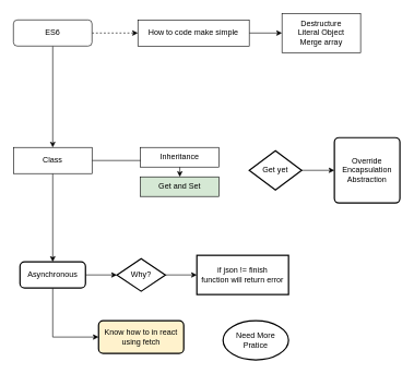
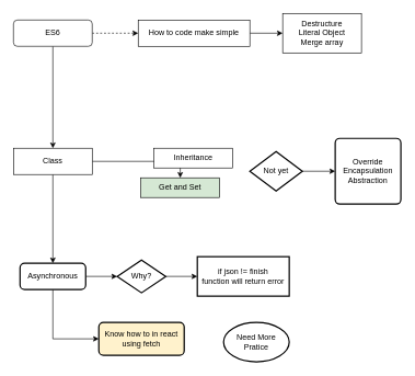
- <mxCell id="10" value="Inheritance" style="rounded=0;whiteSpace=wrap;html=1;" vertex="1" parent="1"><mxGeometry x="214" y="225" width="120" height="30" as="geometry" /></mxCell>
+ <mxCell id="10" value="Inheritance" style="rounded=0;whiteSpace=wrap;html=1;" vertex="1" parent="1"><mxGeometry x="234" y="225" width="120" height="30" as="geometry" /></mxCell>
- <mxCell id="14" value="Get yet" style="strokeWidth=2;html=1;shape=mxgraph.flowchart.decision;whiteSpace=wrap;" vertex="1" parent="1"><mxGeometry x="380" y="230" width="80" height="60" as="geometry" /></mxCell>
+ <mxCell id="14" value="Not yet" style="strokeWidth=2;html=1;shape=mxgraph.flowchart.decision;whiteSpace=wrap;" vertex="1" parent="1"><mxGeometry x="380" y="230" width="80" height="60" as="geometry" /></mxCell>
